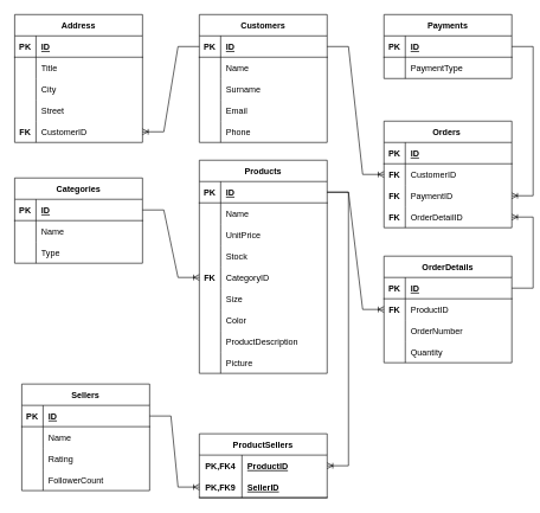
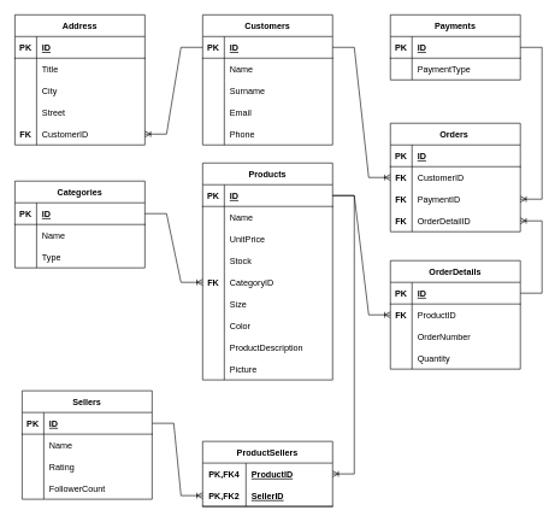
- <mxCell id="92" value="PK,FK9" style="shape=partialRectangle;connectable=0;fillColor=none;top=0;left=0;bottom=0;right=0;fontStyle=1;overflow=hidden;" vertex="1" parent="91"><mxGeometry width="60" height="30" as="geometry"><mxRectangle width="60" height="30" as="alternateBounds" /></mxGeometry></mxCell>
+ <mxCell id="92" value="PK,FK2" style="shape=partialRectangle;connectable=0;fillColor=none;top=0;left=0;bottom=0;right=0;fontStyle=1;overflow=hidden;" vertex="1" parent="91"><mxGeometry width="60" height="30" as="geometry"><mxRectangle width="60" height="30" as="alternateBounds" /></mxGeometry></mxCell>
